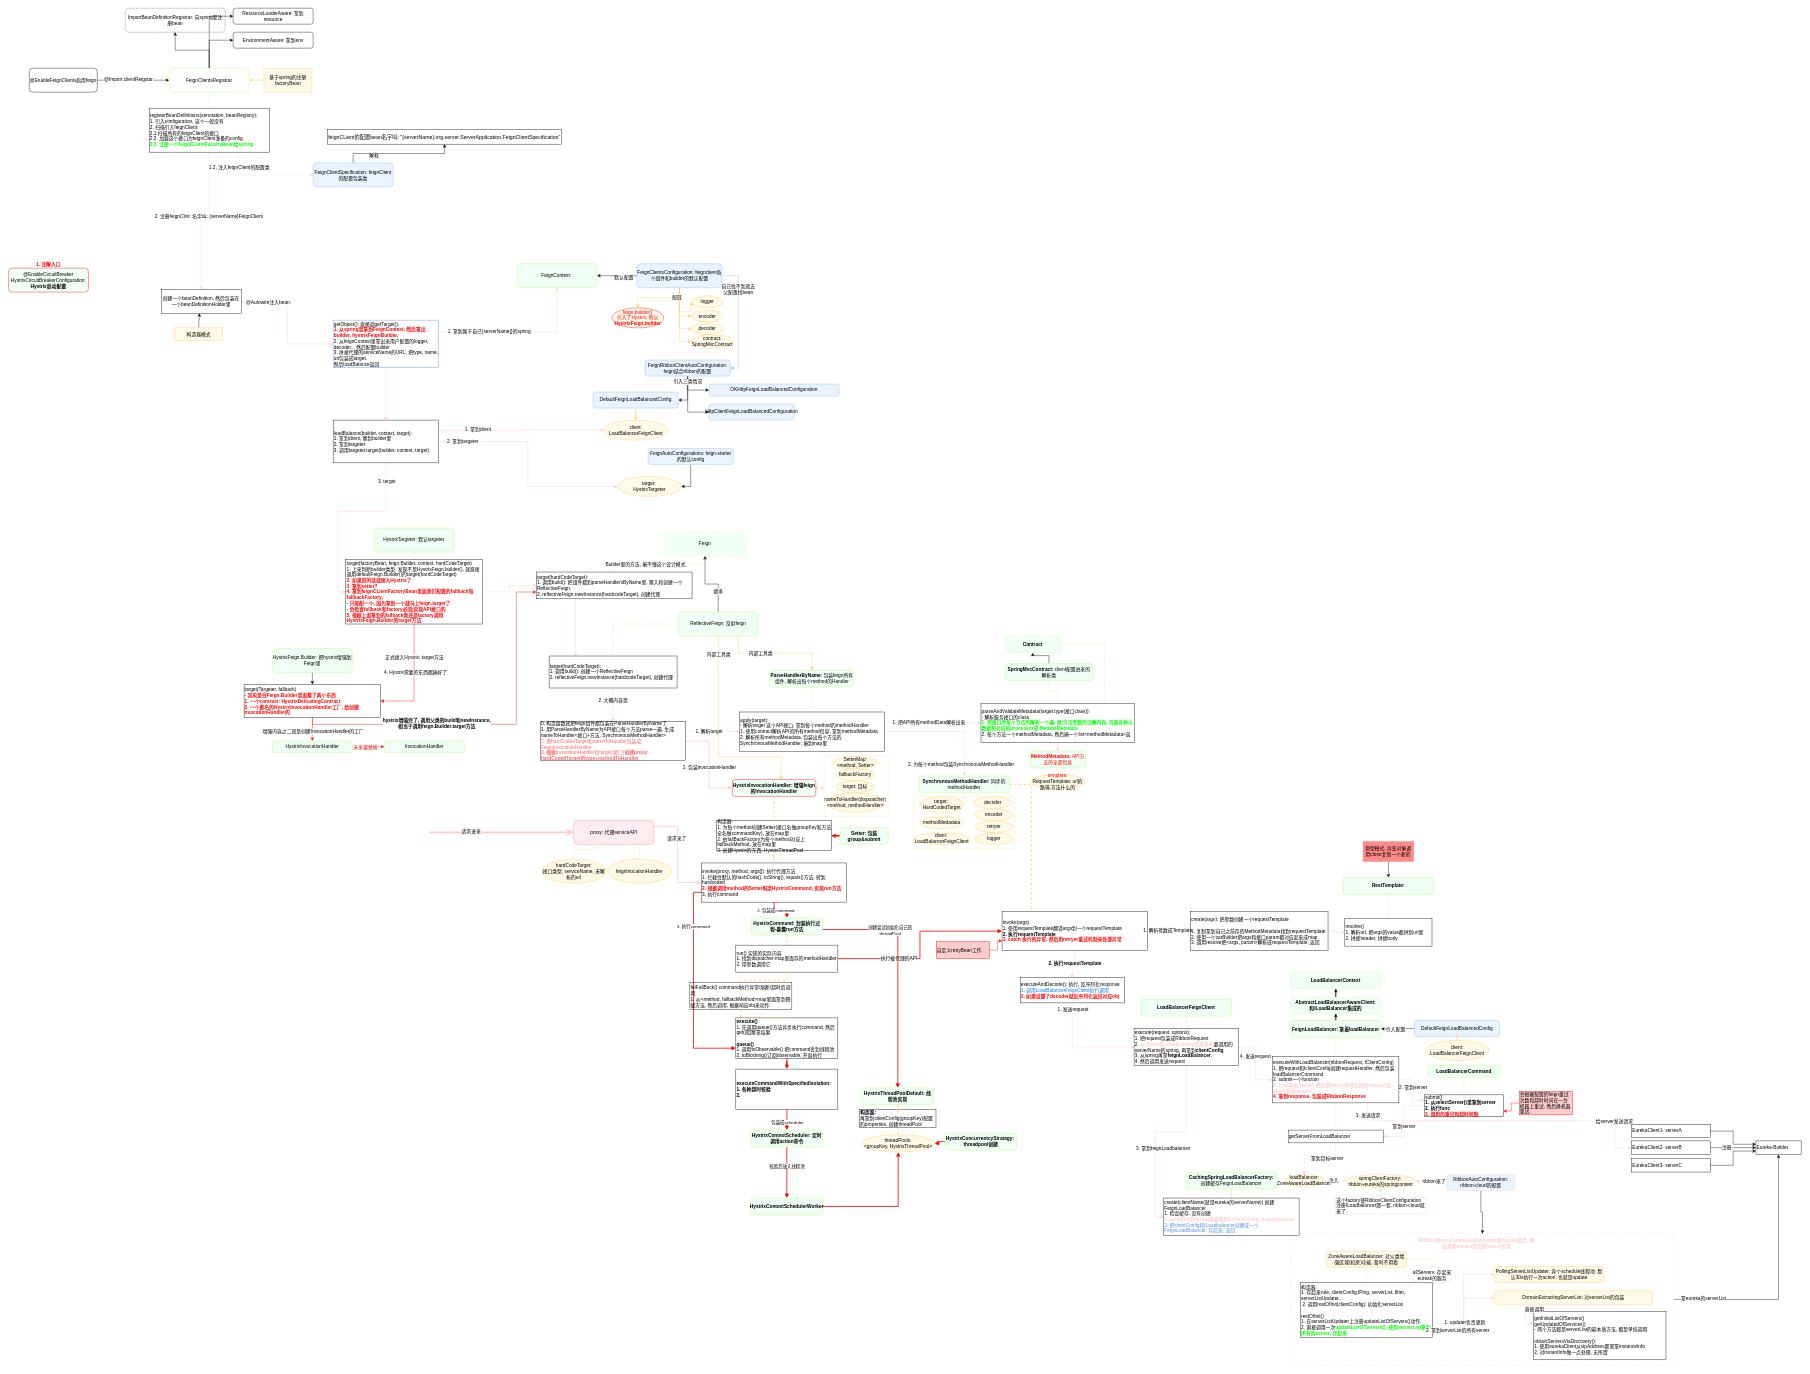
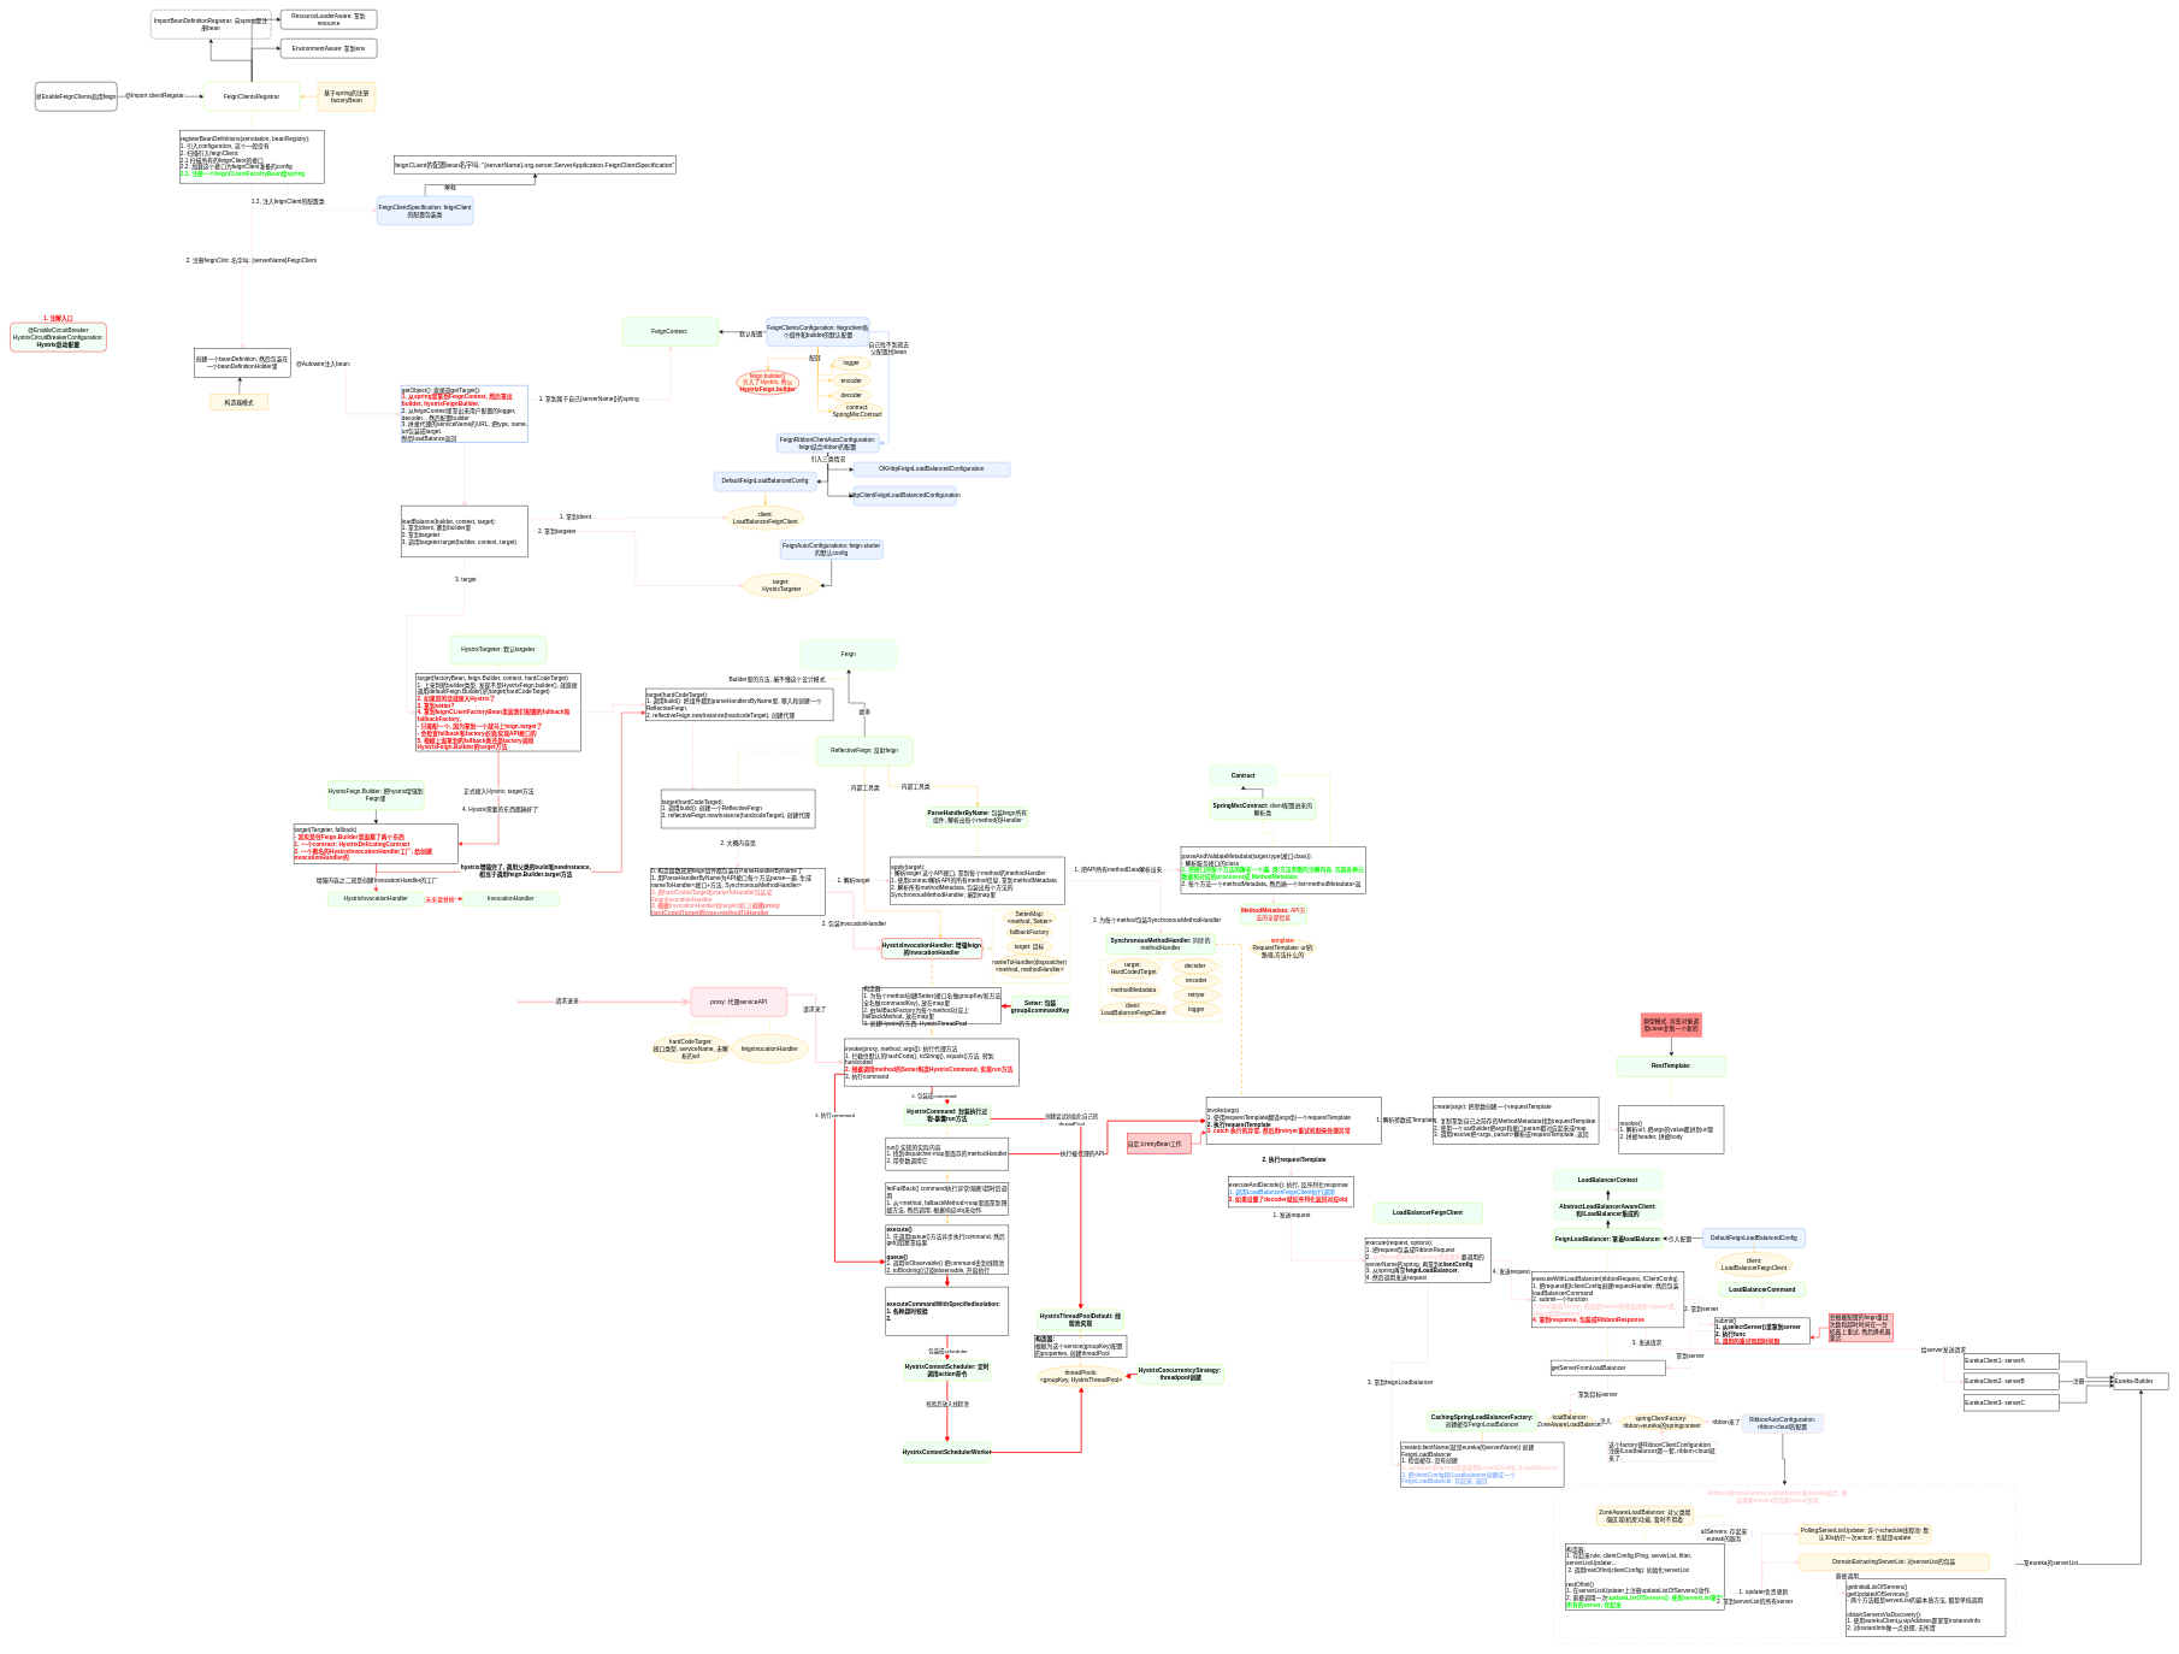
- <mxCell id="132" value="&lt;font color=&quot;#ff0000&quot;&gt;template&lt;/font&gt;:&lt;br&gt;RequestTemplate: url的路径,方法什么的" style="ellipse;whiteSpace=wrap;html=1;rounded=0;fillColor=#fff9e7;align=center;strokeColor=#ffcd5a;" parent="1" vertex="1"><mxGeometry x="2574.55" y="1936" width="138.45" height="36" as="geometry" /></mxCell>
+ <mxCell id="132" value="&lt;font color=&quot;#ff0000&quot;&gt;template&lt;/font&gt;:&lt;br&gt;RequestTemplate: url的路径,方法什么的" style="ellipse;whiteSpace=wrap;html=1;rounded=0;fillColor=#fff9e7;align=center;strokeColor=#ffcd5a;" parent="1" vertex="1"><mxGeometry x="2594.55" y="1951" width="138.45" height="36" as="geometry" /></mxCell>
- <mxCell id="252" value="&lt;b&gt;Setter: 包装group&amp;amp;submit&lt;/b&gt;" style="rounded=1;whiteSpace=wrap;html=1;fillColor=#f0fff5;align=center;strokeColor=#B3FF66;" vertex="1" parent="1"><mxGeometry x="2100" y="2068.5" width="120" height="42" as="geometry" /></mxCell>
+ <mxCell id="252" value="&lt;b&gt;Setter: 包装group&amp;amp;commandKey&lt;/b&gt;" style="rounded=1;whiteSpace=wrap;html=1;fillColor=#f0fff5;align=center;strokeColor=#B3FF66;" vertex="1" parent="1"><mxGeometry x="2100" y="2068.5" width="120" height="42" as="geometry" /></mxCell>
- <mxCell id="150" value="resolve()&lt;br&gt;1. 解析url, 把args的value都拼到url里&lt;br&gt;2. 拼接header, 拼接body" style="rounded=0;whiteSpace=wrap;html=1;fillColor=none;align=left;" parent="1" vertex="1"><mxGeometry x="3361.9" y="2296.5" width="218" height="69" as="geometry" /></mxCell>
+ <mxCell id="150" value="resolve()&lt;br&gt;1. 解析url, 把args的value都拼到url里&lt;br&gt;2. 拼接header, 拼接body" style="rounded=0;whiteSpace=wrap;html=1;fillColor=none;align=left;" parent="1" vertex="1"><mxGeometry x="3361.9" y="2296.5" width="218" height="100" as="geometry" /></mxCell>
- <mxCell id="263" value="fetFallBack() command执行异常/熔断/超时后调用&lt;br&gt;1. 从&amp;lt;method, fallbackMethod&amp;gt;map里面拿到降级方法, 然后调用, 根据响应obj来动作." style="rounded=0;whiteSpace=wrap;html=1;fillColor=none;align=left;" vertex="1" parent="1"><mxGeometry x="1723.95" y="2457" width="255.1" height="67.5" as="geometry" /></mxCell>
+ <mxCell id="263" value="fetFallBack() command执行异常/熔断/超时后调用&lt;br&gt;1. 从&amp;lt;method, fallbackMethod&amp;gt;map里面拿到降级方法, 然后调用, 根据响应obj来动作." style="rounded=0;whiteSpace=wrap;html=1;fillColor=none;align=left;" vertex="1" parent="1"><mxGeometry x="1838.95" y="2457" width="255.1" height="67.5" as="geometry" /></mxCell>
- <mxCell id="271" value="&lt;b&gt;构造器:&amp;nbsp;&lt;br&gt;&lt;/b&gt;再拿到clientConfig(groupKey)配置的properties, 创建threadPool&amp;nbsp;" style="rounded=0;whiteSpace=wrap;html=1;fillColor=none;align=left;" vertex="1" parent="1"><mxGeometry x="2147.58" y="2774.5" width="191.9" height="44" as="geometry" /></mxCell>
+ <mxCell id="271" value="&lt;b&gt;构造器:&amp;nbsp;&lt;br&gt;&lt;/b&gt;根据为这个service(groupKey)配置的properties, 创建threadPool&amp;nbsp;" style="rounded=0;whiteSpace=wrap;html=1;fillColor=none;align=left;" vertex="1" parent="1"><mxGeometry x="2147.58" y="2774.5" width="191.9" height="44" as="geometry" /></mxCell>
